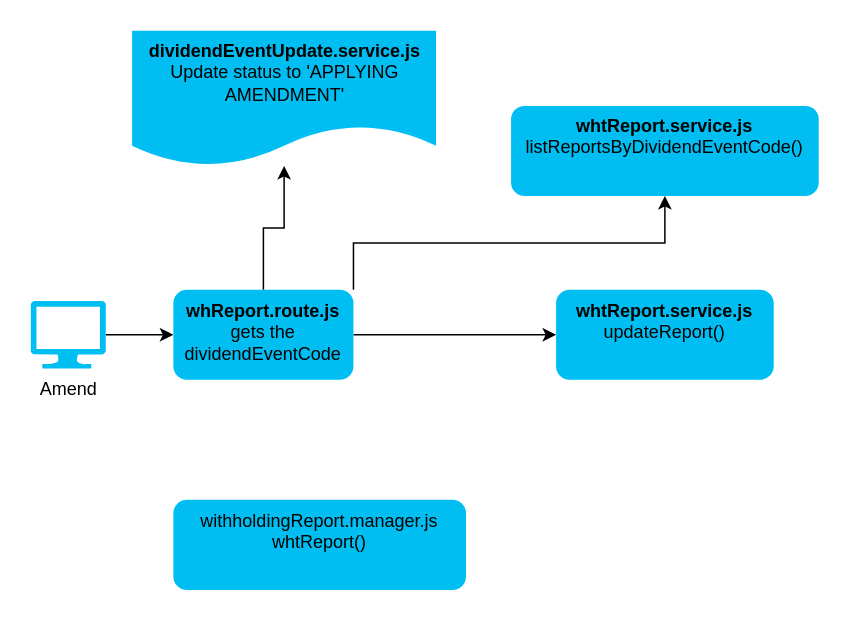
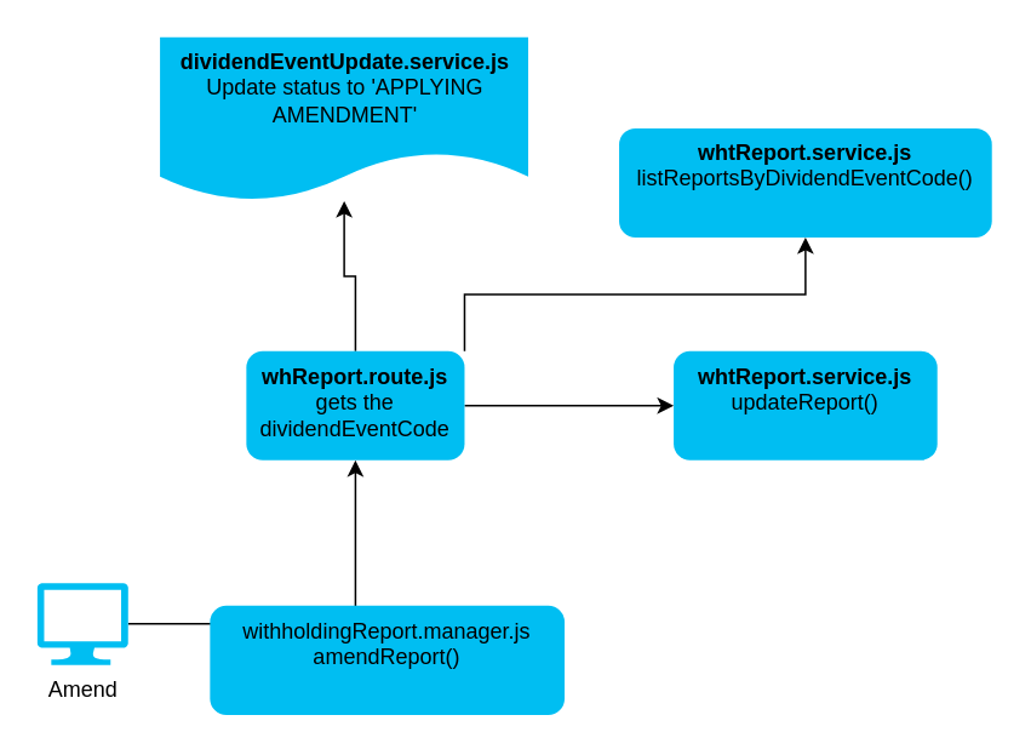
- <mxCell id="3" value="Amend" style="verticalLabelPosition=bottom;html=1;verticalAlign=top;align=center;strokeColor=none;fillColor=#00BEF2;shape=mxgraph.azure.computer;pointerEvents=1;" vertex="1" parent="1"><mxGeometry x="20" y="200" width="50" height="45" as="geometry" /></mxCell>
+ <mxCell id="3" value="Amend" style="verticalLabelPosition=bottom;html=1;verticalAlign=top;align=center;strokeColor=none;fillColor=#00BEF2;shape=mxgraph.azure.computer;pointerEvents=1;" vertex="1" parent="1"><mxGeometry x="20" y="320" width="50" height="45" as="geometry" /></mxCell>
- <mxCell id="7" value="&lt;b&gt;whReport.route.js&lt;/b&gt; gets the dividendEventCode" style="rounded=1;whiteSpace=wrap;html=1;verticalAlign=top;fillColor=#00BEF2;strokeColor=none;" vertex="1" parent="1"><mxGeometry x="115" y="192.5" width="120" height="60" as="geometry" /></mxCell>
+ <mxCell id="7" value="&lt;b&gt;whReport.route.js&lt;/b&gt; gets the dividendEventCode" style="rounded=1;whiteSpace=wrap;html=1;verticalAlign=top;fillColor=#00BEF2;strokeColor=none;" vertex="1" parent="1"><mxGeometry x="135" y="192.5" width="120" height="60" as="geometry" /></mxCell>
- <mxCell id="11" value="withholdingReport.manager.js whtReport()" style="rounded=1;whiteSpace=wrap;html=1;verticalAlign=top;fillColor=#00BEF2;strokeColor=none;" vertex="1" parent="1"><mxGeometry x="115" y="332.5" width="195" height="60" as="geometry" /></mxCell>
+ <mxCell id="11" value="withholdingReport.manager.js amendReport()" style="rounded=1;whiteSpace=wrap;html=1;verticalAlign=top;fillColor=#00BEF2;strokeColor=none;" vertex="1" parent="1"><mxGeometry x="115" y="332.5" width="195" height="60" as="geometry" /></mxCell>
